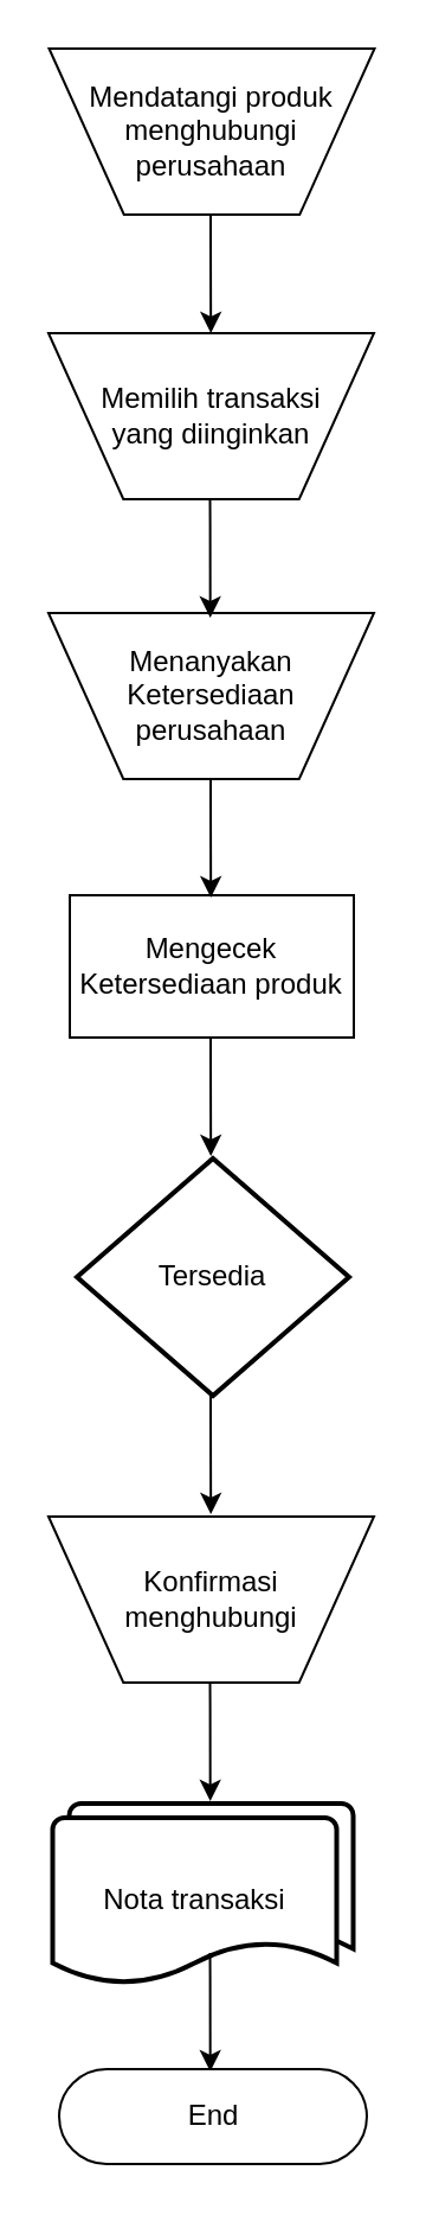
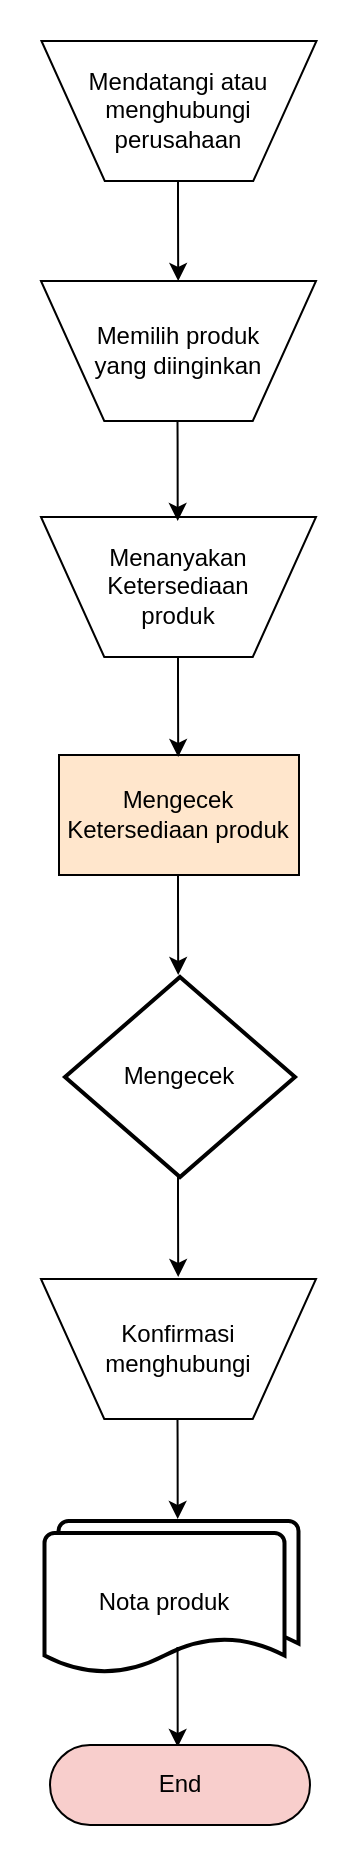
- <mxCell id="2" value="Mendatangi produk menghubungi perusahaan" style="verticalLabelPosition=middle;verticalAlign=middle;html=1;shape=trapezoid;perimeter=trapezoidPerimeter;whiteSpace=wrap;size=0.23;arcSize=10;flipV=1;labelPosition=center;align=center;" vertex="1" parent="1"><mxGeometry x="20.25" y="20" width="137.5" height="70" as="geometry" /></mxCell>
+ <mxCell id="2" value="Mendatangi atau menghubungi perusahaan" style="verticalLabelPosition=middle;verticalAlign=middle;html=1;shape=trapezoid;perimeter=trapezoidPerimeter;whiteSpace=wrap;size=0.23;arcSize=10;flipV=1;labelPosition=center;align=center;" vertex="1" parent="1"><mxGeometry x="20.25" y="20" width="137.5" height="70" as="geometry" /></mxCell>
- <mxCell id="7" value="Memilih transaksi &lt;br&gt;yang diinginkan" style="verticalLabelPosition=middle;verticalAlign=middle;html=1;shape=trapezoid;perimeter=trapezoidPerimeter;whiteSpace=wrap;size=0.23;arcSize=10;flipV=1;labelPosition=center;align=center;" vertex="1" parent="1"><mxGeometry x="20" y="140" width="137.5" height="70" as="geometry" /></mxCell>
+ <mxCell id="7" value="Memilih produk &lt;br&gt;yang diinginkan" style="verticalLabelPosition=middle;verticalAlign=middle;html=1;shape=trapezoid;perimeter=trapezoidPerimeter;whiteSpace=wrap;size=0.23;arcSize=10;flipV=1;labelPosition=center;align=center;" vertex="1" parent="1"><mxGeometry x="20" y="140" width="137.5" height="70" as="geometry" /></mxCell>
- <mxCell id="3" value="Menanyakan Ketersediaan &lt;br&gt;perusahaan" style="verticalLabelPosition=middle;verticalAlign=middle;html=1;shape=trapezoid;perimeter=trapezoidPerimeter;whiteSpace=wrap;size=0.23;arcSize=10;flipV=1;labelPosition=center;align=center;" vertex="1" parent="1"><mxGeometry x="20" y="258" width="137.5" height="70" as="geometry" /></mxCell>
+ <mxCell id="3" value="Menanyakan Ketersediaan &lt;br&gt;produk" style="verticalLabelPosition=middle;verticalAlign=middle;html=1;shape=trapezoid;perimeter=trapezoidPerimeter;whiteSpace=wrap;size=0.23;arcSize=10;flipV=1;labelPosition=center;align=center;" vertex="1" parent="1"><mxGeometry x="20" y="258" width="137.5" height="70" as="geometry" /></mxCell>
- <mxCell id="5" value="Mengecek Ketersediaan produk" style="rounded=0;whiteSpace=wrap;html=1;" vertex="1" parent="1"><mxGeometry x="29" y="377" width="120" height="60" as="geometry" /></mxCell>
+ <mxCell id="5" value="Mengecek Ketersediaan produk" style="rounded=0;whiteSpace=wrap;html=1;fillColor=#ffe6cc;" vertex="1" parent="1"><mxGeometry x="29" y="377" width="120" height="60" as="geometry" /></mxCell>
- <mxCell id="10" value="Tersedia" style="strokeWidth=2;html=1;shape=mxgraph.flowchart.decision;whiteSpace=wrap;" vertex="1" parent="1"><mxGeometry x="32" y="488" width="115" height="100" as="geometry" /></mxCell>
+ <mxCell id="10" value="Mengecek" style="strokeWidth=2;html=1;shape=mxgraph.flowchart.decision;whiteSpace=wrap;" vertex="1" parent="1"><mxGeometry x="32" y="488" width="115" height="100" as="geometry" /></mxCell>
- <mxCell id="15" value="Nota transaksi" style="strokeWidth=2;html=1;shape=mxgraph.flowchart.document2;whiteSpace=wrap;size=0.25;" vertex="1" parent="1"><mxGeometry x="21.75" y="766" width="120" height="70" as="geometry" /></mxCell>
+ <mxCell id="15" value="Nota produk" style="strokeWidth=2;html=1;shape=mxgraph.flowchart.document2;whiteSpace=wrap;size=0.25;" vertex="1" parent="1"><mxGeometry x="21.75" y="766" width="120" height="70" as="geometry" /></mxCell>
- <mxCell id="17" value="End" style="rounded=1;whiteSpace=wrap;html=1;arcSize=50;" vertex="1" parent="1"><mxGeometry x="24.5" y="872" width="130" height="40" as="geometry" /></mxCell>
+ <mxCell id="17" value="End" style="rounded=1;whiteSpace=wrap;html=1;arcSize=50;fillColor=#f8cecc;" vertex="1" parent="1"><mxGeometry x="24.5" y="872" width="130" height="40" as="geometry" /></mxCell>
